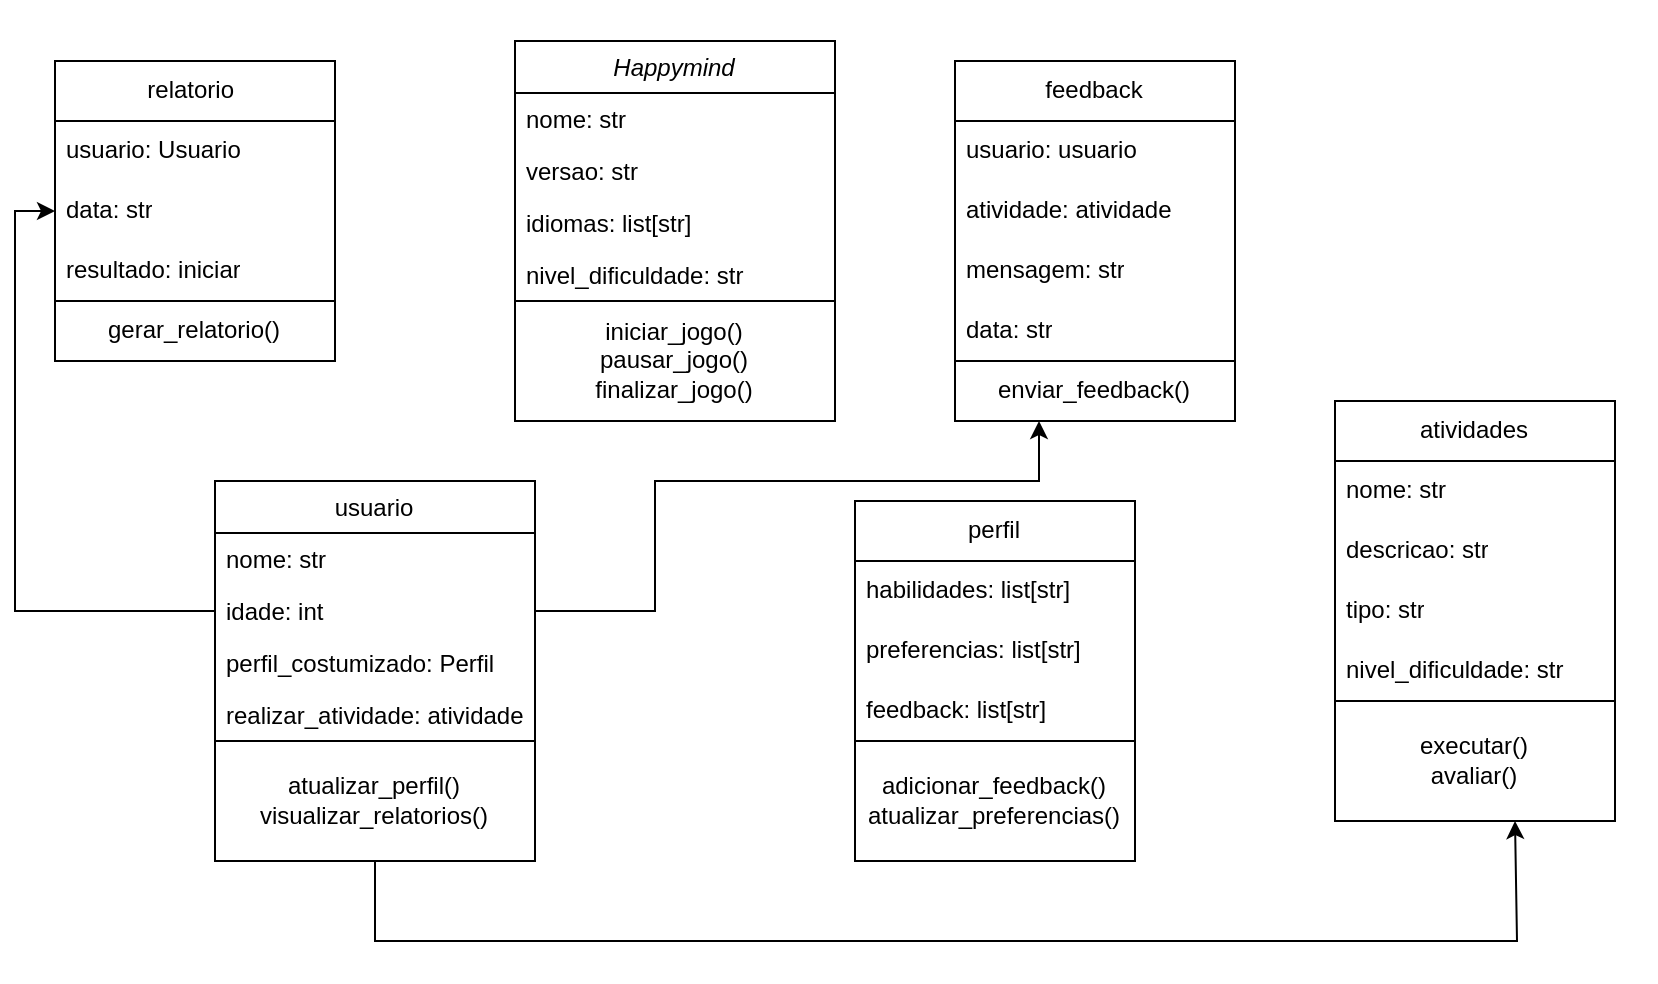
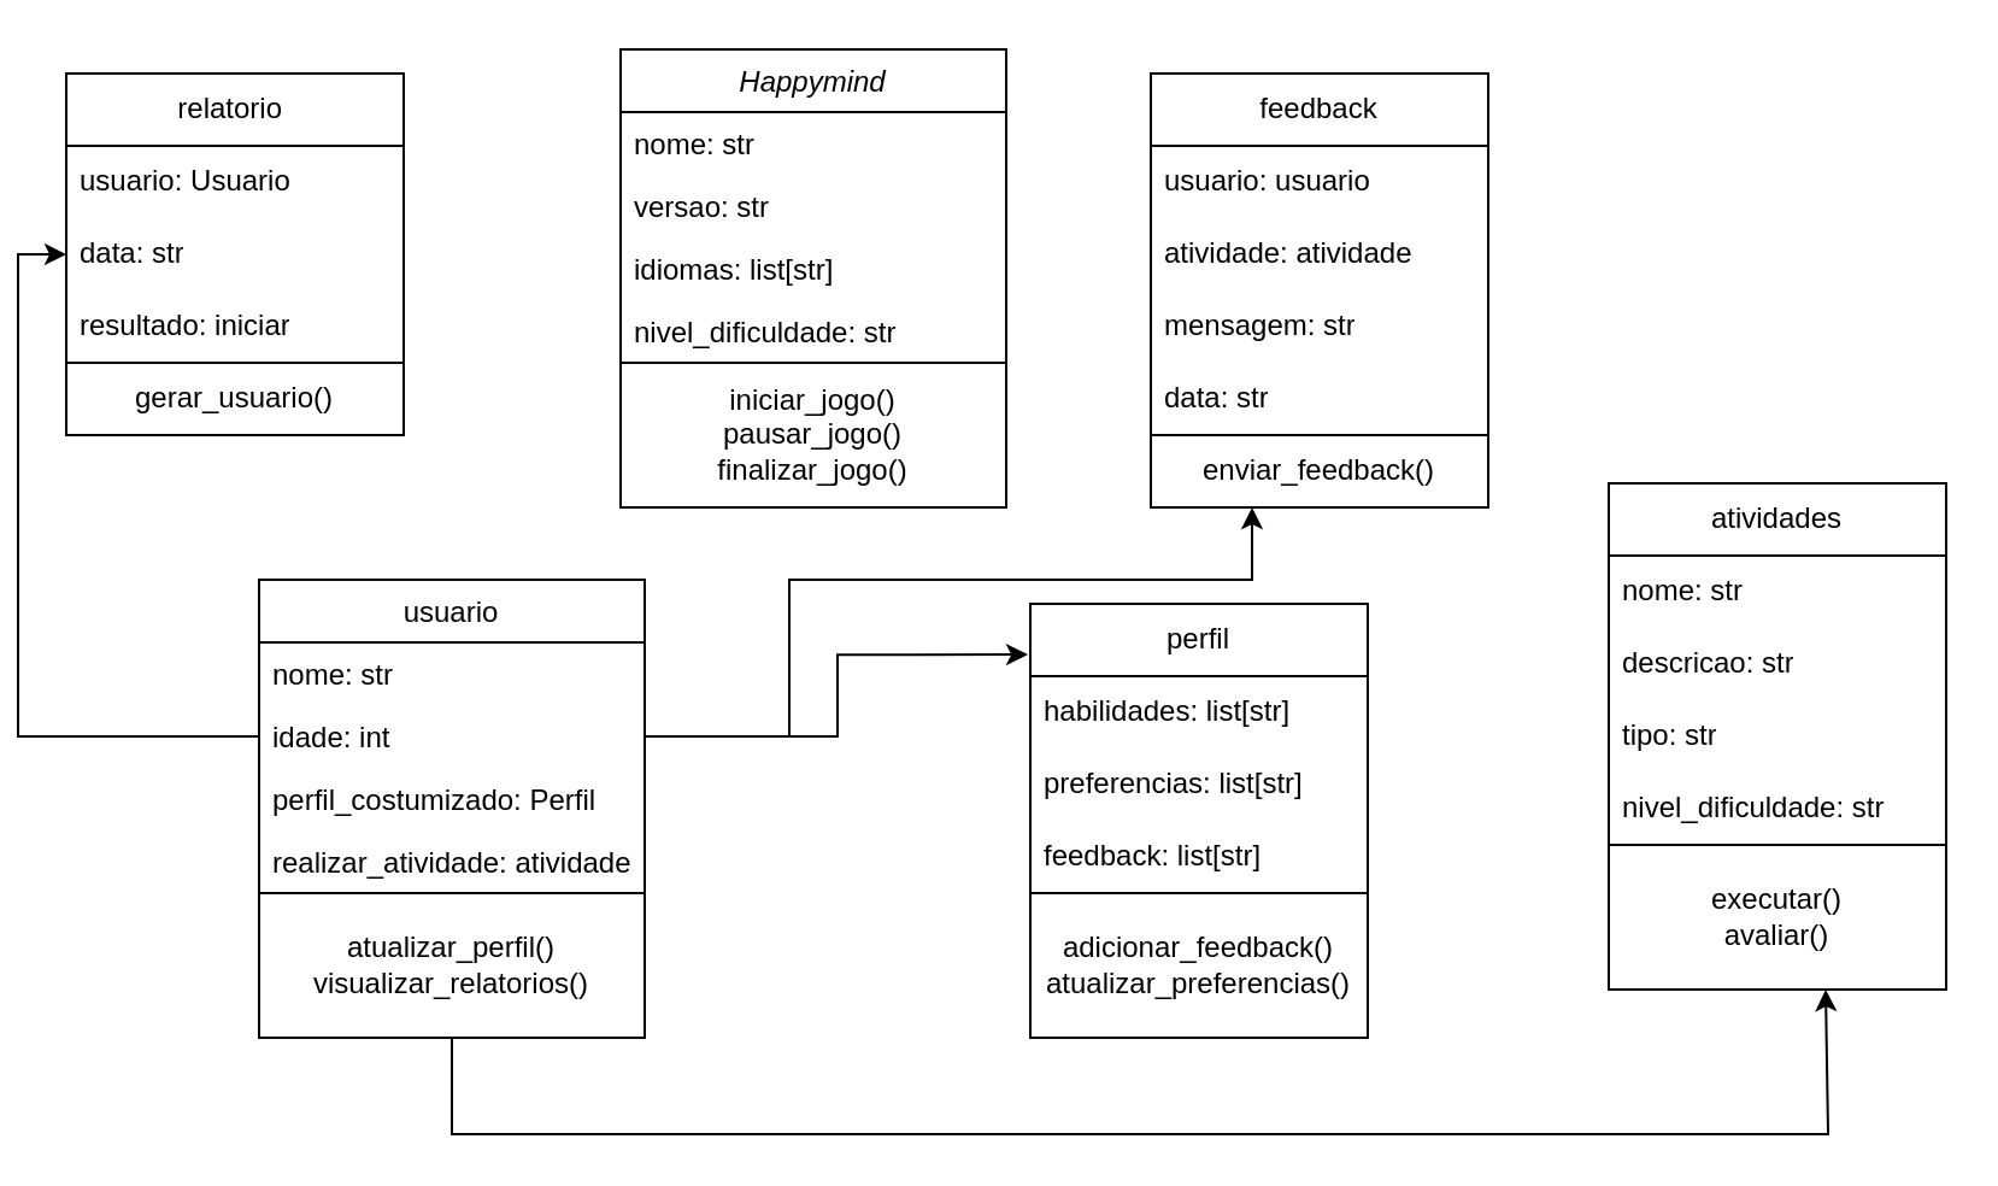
- <mxCell id="32" value="gerar_relatorio()" style="rounded=0;whiteSpace=wrap;html=1;" vertex="1" parent="28"><mxGeometry y="120" width="140" height="30" as="geometry" /></mxCell>
+ <mxCell id="32" value="gerar_usuario()" style="rounded=0;whiteSpace=wrap;html=1;" vertex="1" parent="28"><mxGeometry y="120" width="140" height="30" as="geometry" /></mxCell>
+ <mxCell id="21" style="edgeStyle=orthogonalEdgeStyle;rounded=0;orthogonalLoop=1;jettySize=auto;html=1;exitX=1;exitY=0.5;exitDx=0;exitDy=0;entryX=-0.007;entryY=0.117;entryDx=0;entryDy=0;entryPerimeter=0;" edge="1" parent="1" source="12" target="16"><mxGeometry relative="1" as="geometry" /></mxCell>
